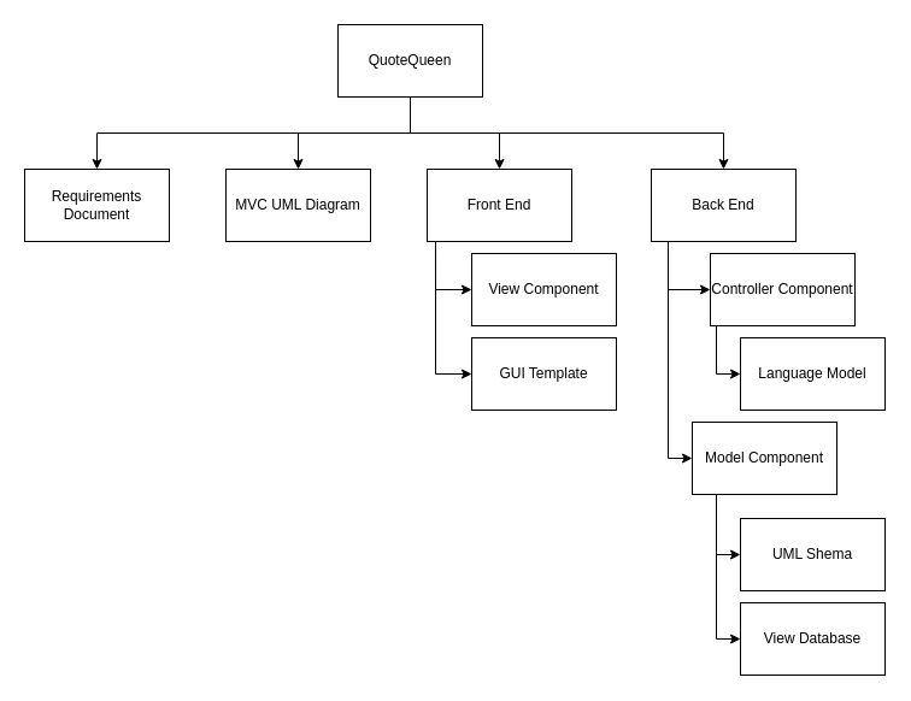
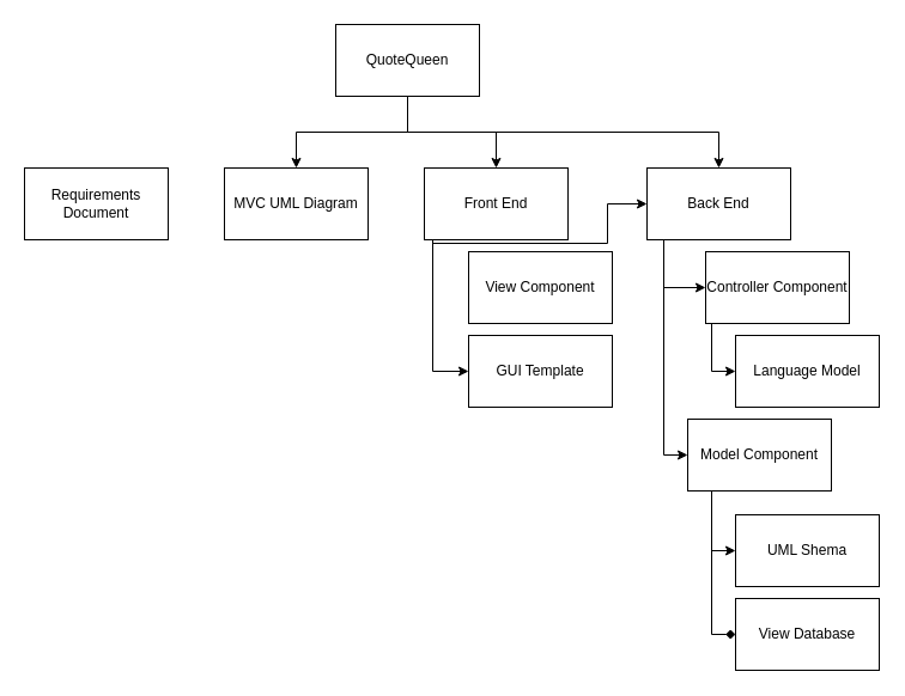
- <mxCell id="2" style="edgeStyle=orthogonalEdgeStyle;rounded=0;orthogonalLoop=1;jettySize=auto;html=1;exitX=0.5;exitY=1;exitDx=0;exitDy=0;" edge="1" parent="1" source="6" target="7"><mxGeometry relative="1" as="geometry" /></mxCell>
- <mxCell id="9" style="edgeStyle=orthogonalEdgeStyle;rounded=0;orthogonalLoop=1;jettySize=auto;html=1;exitX=0.058;exitY=1.05;exitDx=0;exitDy=0;entryX=0;entryY=0.5;entryDx=0;entryDy=0;exitPerimeter=0;" edge="1" parent="1" source="11" target="15"><mxGeometry relative="1" as="geometry" /></mxCell>
+ <mxCell id="9" style="edgeStyle=orthogonalEdgeStyle;rounded=0;orthogonalLoop=1;jettySize=auto;html=1;exitX=0.058;exitY=1.05;exitDx=0;exitDy=0;exitPerimeter=0;" edge="1" parent="1" source="11" target="14"><mxGeometry relative="1" as="geometry" /></mxCell>
- <mxCell id="21" style="edgeStyle=orthogonalEdgeStyle;rounded=0;orthogonalLoop=1;jettySize=auto;html=1;exitX=0.25;exitY=1;exitDx=0;exitDy=0;entryX=0;entryY=0.5;entryDx=0;entryDy=0;" edge="1" parent="1" source="22" target="24"><mxGeometry relative="1" as="geometry"><Array as="points"><mxPoint x="594" y="410" /><mxPoint x="594" y="530" /></Array></mxGeometry></mxCell>
+ <mxCell id="21" style="edgeStyle=orthogonalEdgeStyle;rounded=0;orthogonalLoop=1;jettySize=auto;html=1;exitX=0.25;exitY=1;exitDx=0;exitDy=0;entryX=0;entryY=0.5;entryDx=0;entryDy=0;endArrow=diamond;" edge="1" parent="1" source="22" target="24"><mxGeometry relative="1" as="geometry"><Array as="points"><mxPoint x="594" y="410" /><mxPoint x="594" y="530" /></Array></mxGeometry></mxCell>
